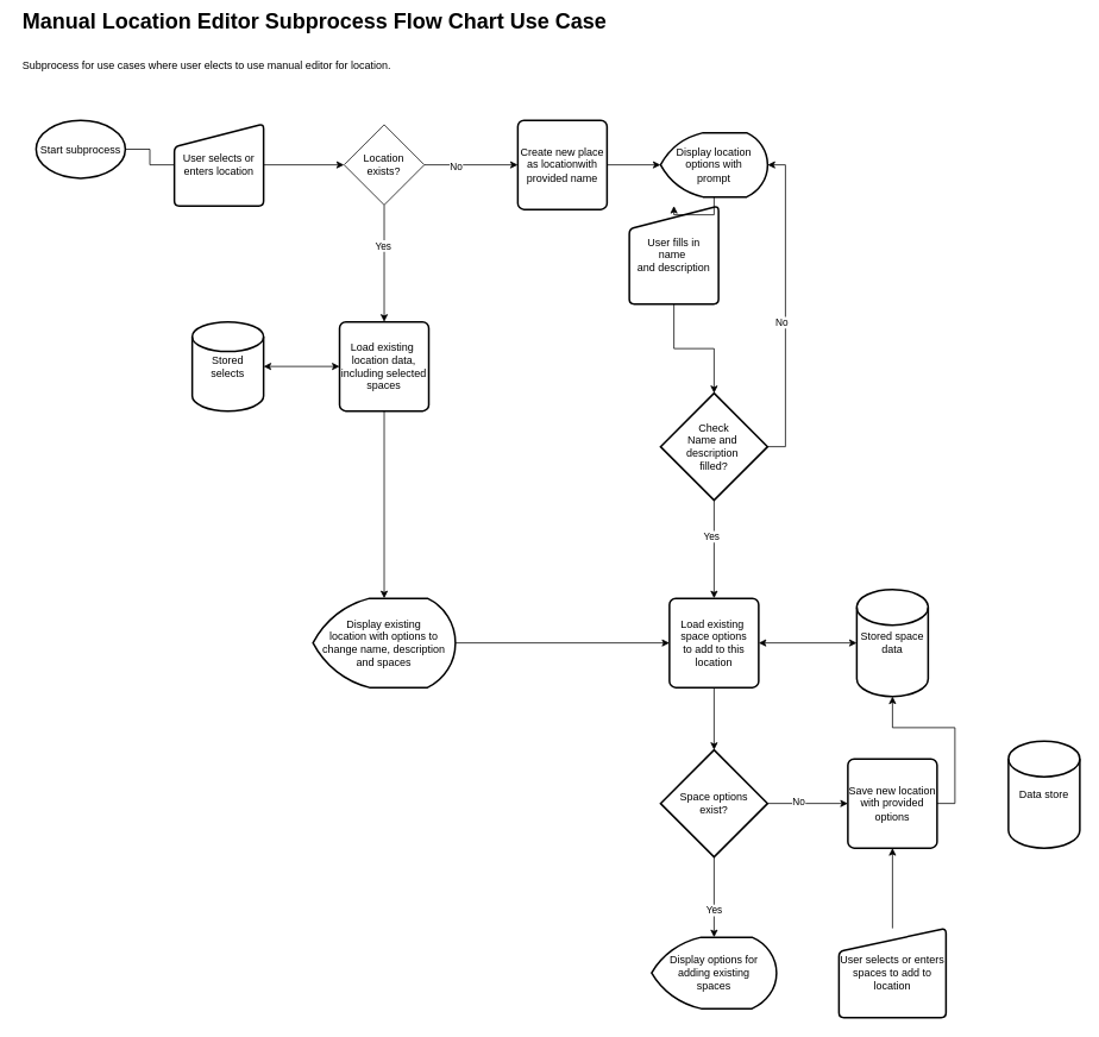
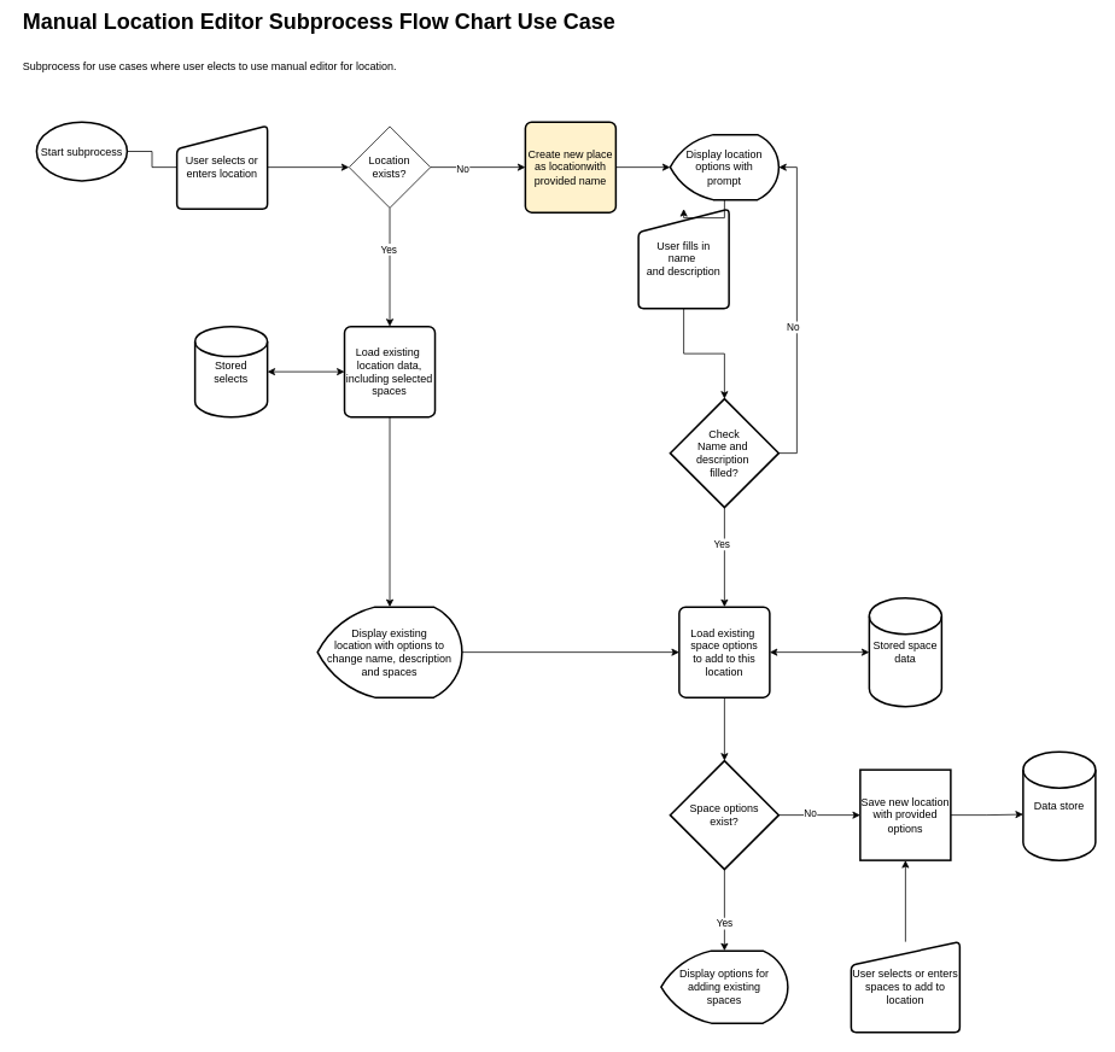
- <mxCell id="13" value="Create new place as locationwith provided name" style="rounded=1;whiteSpace=wrap;html=1;absoluteArcSize=1;arcSize=14;strokeWidth=2;" parent="1" vertex="1"><mxGeometry x="580" y="134" width="100" height="100" as="geometry" /></mxCell>
+ <mxCell id="13" value="Create new place as locationwith provided name" style="rounded=1;whiteSpace=wrap;html=1;absoluteArcSize=1;arcSize=14;strokeWidth=2;fillColor=#fff2cc;" parent="1" vertex="1"><mxGeometry x="580" y="134" width="100" height="100" as="geometry" /></mxCell>
- <mxCell id="38" style="edgeStyle=orthogonalEdgeStyle;rounded=0;orthogonalLoop=1;jettySize=auto;html=1;exitX=1;exitY=0.5;exitDx=0;exitDy=0;startArrow=none;startFill=0;" parent="1" source="39" target="31" edge="1"><mxGeometry relative="1" as="geometry" /></mxCell>
+ <mxCell id="38" style="edgeStyle=orthogonalEdgeStyle;rounded=0;orthogonalLoop=1;jettySize=auto;html=1;exitX=1;exitY=0.5;exitDx=0;exitDy=0;entryX=0;entryY=0.577;entryDx=0;entryDy=0;entryPerimeter=0;startArrow=none;startFill=0;" parent="1" source="39" target="37" edge="1"><mxGeometry relative="1" as="geometry" /></mxCell>
- <mxCell id="39" value="Save new location with provided options" style="rounded=1;whiteSpace=wrap;html=1;absoluteArcSize=1;arcSize=14;strokeWidth=2;" parent="1" vertex="1"><mxGeometry x="950" y="850" width="100" height="100" as="geometry" /></mxCell>
+ <mxCell id="39" value="Save new location with provided options" style="whiteSpace=wrap;html=1;absoluteArcSize=1;arcSize=14;strokeWidth=2;rounded=0;" parent="1" vertex="1"><mxGeometry x="950" y="850" width="100" height="100" as="geometry" /></mxCell>
